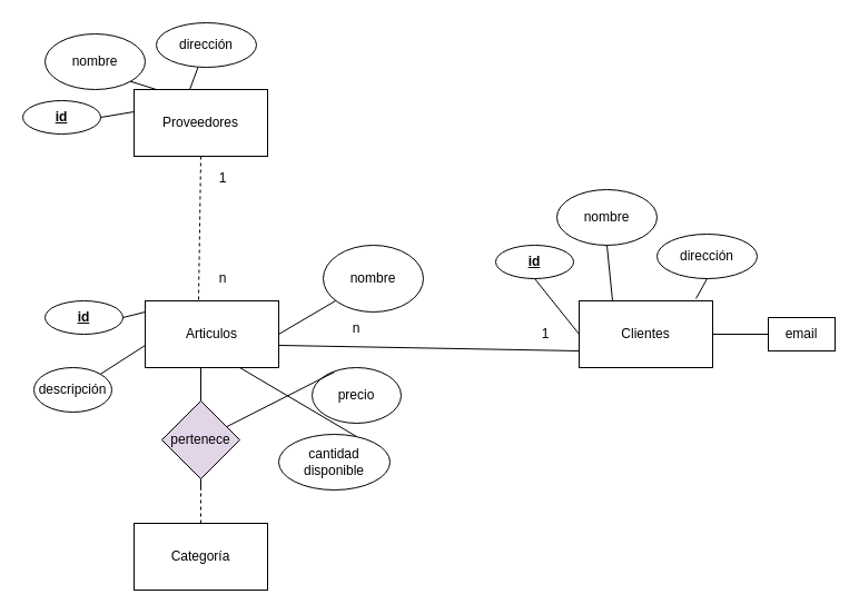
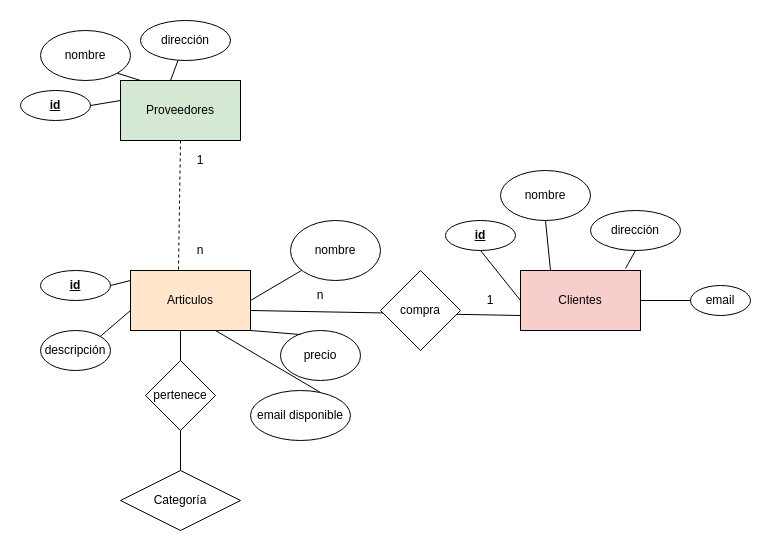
- <mxCell id="3" value="Proveedores" style="rounded=0;whiteSpace=wrap;html=1;" vertex="1" parent="1"><mxGeometry x="120" y="80" width="120" height="60" as="geometry" /></mxCell>
+ <mxCell id="3" value="Proveedores" style="rounded=0;whiteSpace=wrap;html=1;fillColor=#d5e8d4;" vertex="1" parent="1"><mxGeometry x="120" y="80" width="120" height="60" as="geometry" /></mxCell>
- <mxCell id="2" value="Articulos" style="rounded=0;whiteSpace=wrap;html=1;" vertex="1" parent="1"><mxGeometry x="130" y="270" width="120" height="60" as="geometry" /></mxCell>
+ <mxCell id="2" value="Articulos" style="rounded=0;whiteSpace=wrap;html=1;fillColor=#ffe6cc;" vertex="1" parent="1"><mxGeometry x="130" y="270" width="120" height="60" as="geometry" /></mxCell>
- <mxCell id="4" value="Clientes" style="rounded=0;whiteSpace=wrap;html=1;" vertex="1" parent="1"><mxGeometry x="520" y="270" width="120" height="60" as="geometry" /></mxCell>
+ <mxCell id="4" value="Clientes" style="rounded=0;whiteSpace=wrap;html=1;fillColor=#f8cecc;" vertex="1" parent="1"><mxGeometry x="520" y="270" width="120" height="60" as="geometry" /></mxCell>
- <mxCell id="39" value="email" style="rounded=0;whiteSpace=wrap;html=1;" vertex="1" parent="1"><mxGeometry x="690" y="285" width="60" height="30" as="geometry" /></mxCell>
+ <mxCell id="39" value="email" style="ellipse;whiteSpace=wrap;html=1;" vertex="1" parent="1"><mxGeometry x="690" y="285" width="60" height="30" as="geometry" /></mxCell>
+ <mxCell id="36" value="compra" style="rhombus;whiteSpace=wrap;html=1;" vertex="1" parent="1"><mxGeometry x="380" y="270" width="80" height="80" as="geometry" /></mxCell>
- <mxCell id="11" value="descripción" style="ellipse;whiteSpace=wrap;html=1;" vertex="1" parent="1"><mxGeometry x="30" y="330" width="70" height="40" as="geometry" /></mxCell>
+ <mxCell id="11" value="descripción" style="ellipse;whiteSpace=wrap;html=1;" vertex="1" parent="1"><mxGeometry x="40" y="330" width="70" height="40" as="geometry" /></mxCell>
- <mxCell id="12" value="" style="endArrow=none;html=1;exitX=0.25;exitY=0.08;exitDx=0;exitDy=0;exitPerimeter=0;" edge="1" parent="1" source="8" target="19"><mxGeometry width="50" height="50" relative="1" as="geometry"><mxPoint x="390" y="260" as="sourcePoint" /><mxPoint x="440" y="210" as="targetPoint" /></mxGeometry></mxCell>
+ <mxCell id="12" value="" style="endArrow=none;html=1;entryX=1;entryY=1;entryDx=0;entryDy=0;exitX=0.25;exitY=0.08;exitDx=0;exitDy=0;exitPerimeter=0;" edge="1" parent="1" source="8" target="2"><mxGeometry width="50" height="50" relative="1" as="geometry"><mxPoint x="390" y="260" as="sourcePoint" /><mxPoint x="440" y="210" as="targetPoint" /></mxGeometry></mxCell>
- <mxCell id="19" value="pertenece" style="rhombus;whiteSpace=wrap;html=1;fillColor=#e1d5e7;" vertex="1" parent="1"><mxGeometry x="145" y="360" width="70" height="70" as="geometry" /></mxCell>
+ <mxCell id="19" value="pertenece" style="rhombus;whiteSpace=wrap;html=1;" vertex="1" parent="1"><mxGeometry x="145" y="360" width="70" height="70" as="geometry" /></mxCell>
- <mxCell id="9" value="cantidad disponible" style="ellipse;whiteSpace=wrap;html=1;" vertex="1" parent="1"><mxGeometry x="250" y="390" width="100" height="50" as="geometry" /></mxCell>
+ <mxCell id="9" value="email disponible" style="ellipse;whiteSpace=wrap;html=1;" vertex="1" parent="1"><mxGeometry x="250" y="390" width="100" height="50" as="geometry" /></mxCell>
- <mxCell id="17" value="" style="edgeStyle=none;rounded=0;orthogonalLoop=1;jettySize=auto;html=1;endArrow=none;endFill=0;dashed=1;" edge="1" parent="1" source="18" target="19"><mxGeometry relative="1" as="geometry" /></mxCell>
+ <mxCell id="17" value="" style="edgeStyle=none;rounded=0;orthogonalLoop=1;jettySize=auto;html=1;endArrow=none;endFill=0;" edge="1" parent="1" source="18" target="19"><mxGeometry relative="1" as="geometry" /></mxCell>
- <mxCell id="18" value="Categoría" style="rounded=0;whiteSpace=wrap;html=1;" vertex="1" parent="1"><mxGeometry x="120" y="470" width="120" height="60" as="geometry" /></mxCell>
+ <mxCell id="18" value="Categoría" style="rhombus;whiteSpace=wrap;html=1;" vertex="1" parent="1"><mxGeometry x="120" y="470" width="120" height="60" as="geometry" /></mxCell>
